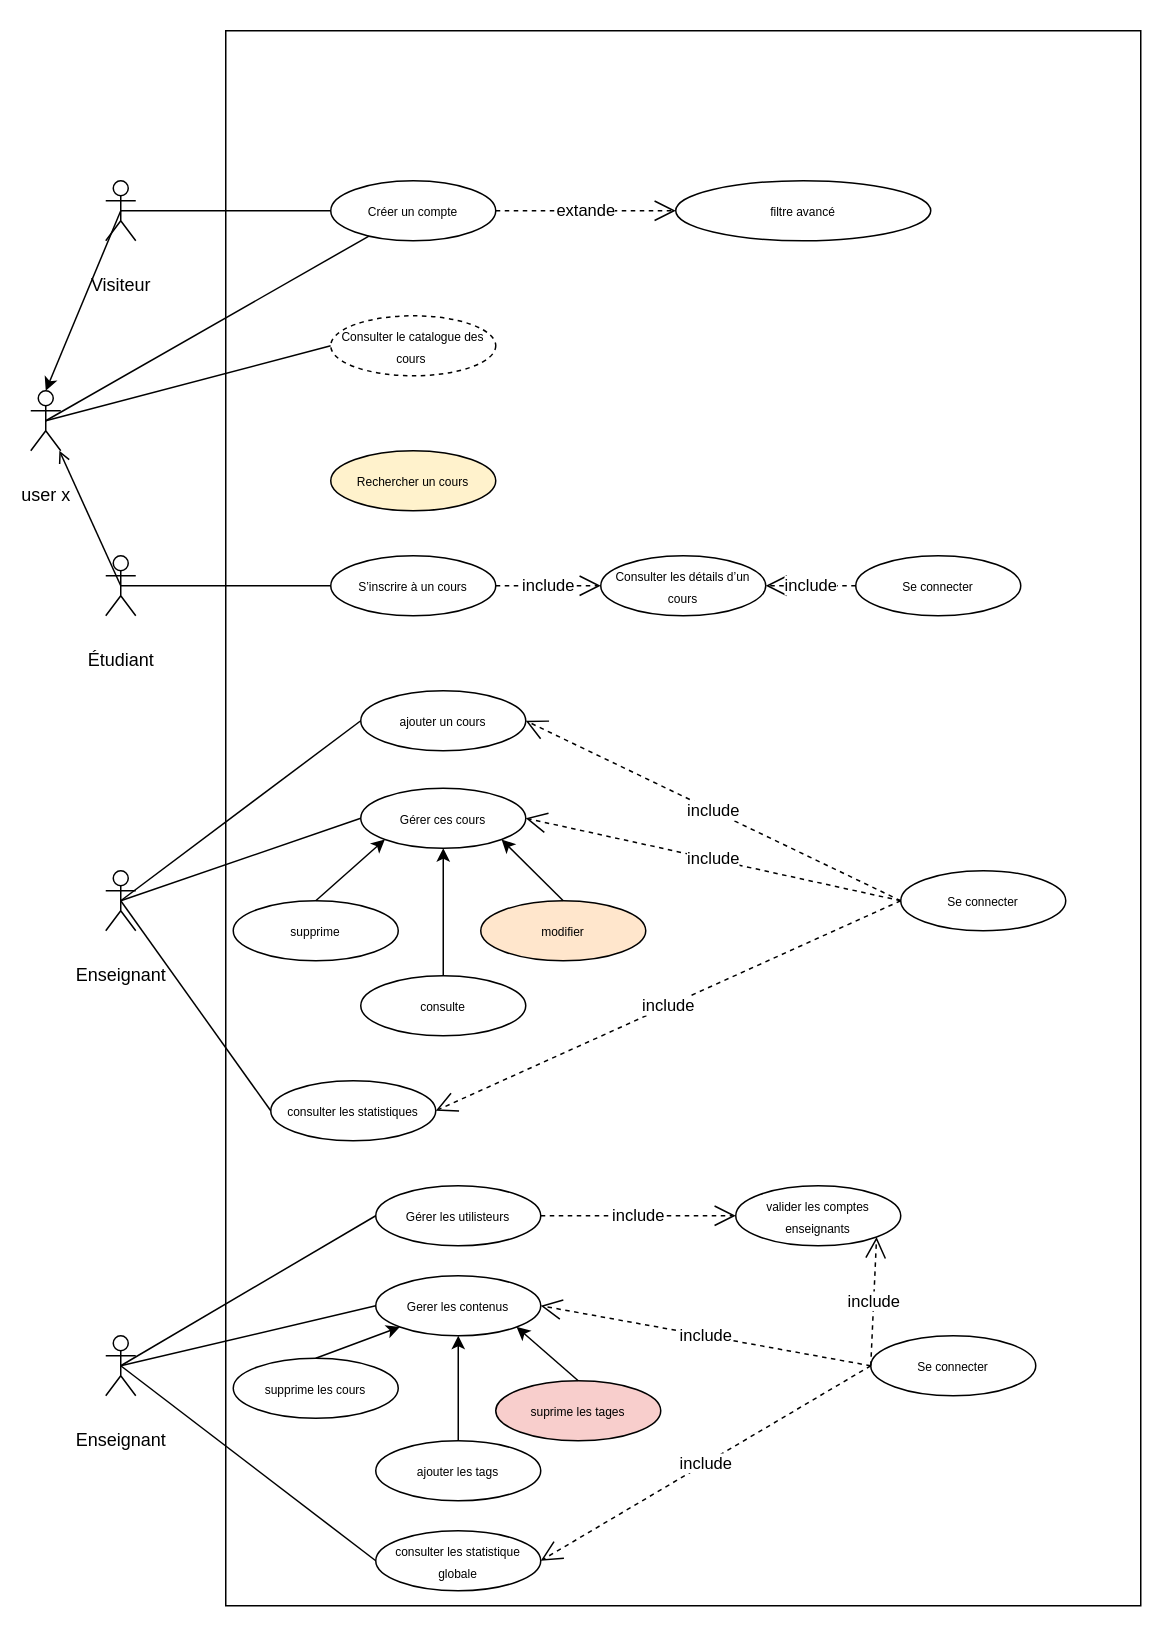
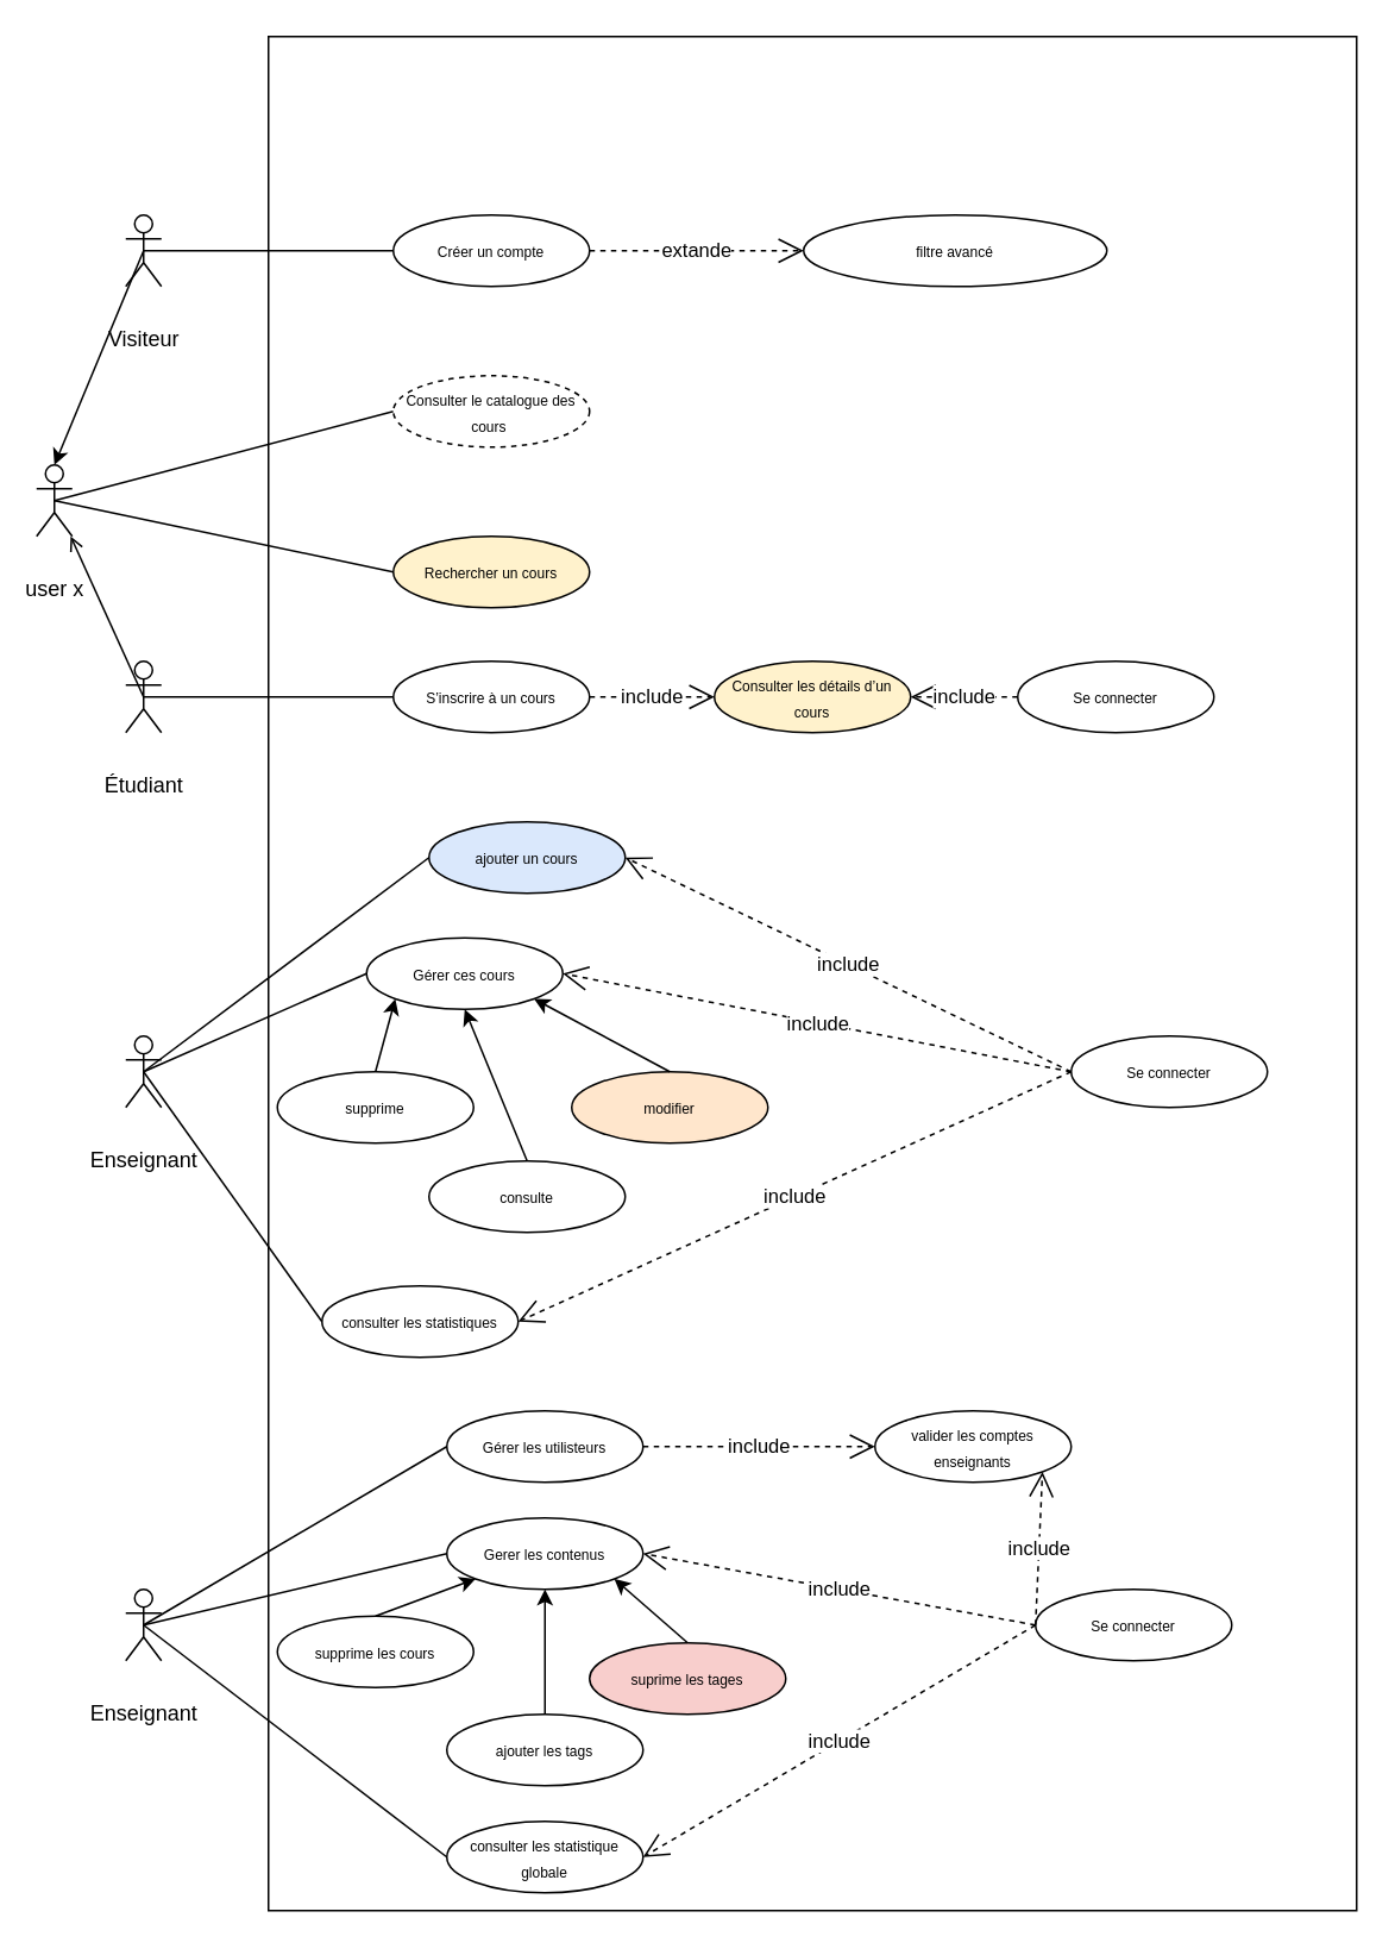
- <mxCell id="46" value="" style="endArrow=none;html=1;rounded=0;exitX=0.5;exitY=0.5;exitDx=0;exitDy=0;exitPerimeter=0;" edge="1" parent="1" source="43" target="5"><mxGeometry width="50" height="50" relative="1" as="geometry"><mxPoint x="0" y="290" as="sourcePoint" /><mxPoint x="230" y="240" as="targetPoint" /></mxGeometry></mxCell>
+ <mxCell id="46" value="" style="endArrow=none;html=1;rounded=0;exitX=0.5;exitY=0.5;exitDx=0;exitDy=0;exitPerimeter=0;entryX=0;entryY=0.5;entryDx=0;entryDy=0;" edge="1" parent="1" source="43" target="45"><mxGeometry width="50" height="50" relative="1" as="geometry"><mxPoint x="0" y="290" as="sourcePoint" /><mxPoint x="230" y="240" as="targetPoint" /></mxGeometry></mxCell>
- <mxCell id="8" value="&lt;p data-pm-slice=&quot;1 1 [&amp;quot;list&amp;quot;,{&amp;quot;spread&amp;quot;:false,&amp;quot;start&amp;quot;:622,&amp;quot;end&amp;quot;:1026},&amp;quot;regular_list_item&amp;quot;,{&amp;quot;start&amp;quot;:806,&amp;quot;end&amp;quot;:906}]&quot;&gt;&lt;font style=&quot;font-size: 8px;&quot;&gt;Consulter les détails d’un cours&lt;/font&gt;&lt;/p&gt;" style="ellipse;whiteSpace=wrap;html=1;" vertex="1" parent="1"><mxGeometry x="400" y="370" width="110" height="40" as="geometry" /></mxCell>
+ <mxCell id="8" value="&lt;p data-pm-slice=&quot;1 1 [&amp;quot;list&amp;quot;,{&amp;quot;spread&amp;quot;:false,&amp;quot;start&amp;quot;:622,&amp;quot;end&amp;quot;:1026},&amp;quot;regular_list_item&amp;quot;,{&amp;quot;start&amp;quot;:806,&amp;quot;end&amp;quot;:906}]&quot;&gt;&lt;font style=&quot;font-size: 8px;&quot;&gt;Consulter les détails d’un cours&lt;/font&gt;&lt;/p&gt;" style="ellipse;whiteSpace=wrap;html=1;fillColor=#fff2cc;" vertex="1" parent="1"><mxGeometry x="400" y="370" width="110" height="40" as="geometry" /></mxCell>
- <mxCell id="14" value="&lt;p data-pm-slice=&quot;1 1 [&amp;quot;list&amp;quot;,{&amp;quot;spread&amp;quot;:false,&amp;quot;start&amp;quot;:622,&amp;quot;end&amp;quot;:1026},&amp;quot;regular_list_item&amp;quot;,{&amp;quot;start&amp;quot;:745,&amp;quot;end&amp;quot;:805}]&quot;&gt;&lt;font style=&quot;font-size: 8px;&quot;&gt;ajouter un cours&lt;/font&gt;&lt;/p&gt;" style="ellipse;whiteSpace=wrap;html=1;" vertex="1" parent="1"><mxGeometry x="240" y="460" width="110" height="40" as="geometry" /></mxCell>
+ <mxCell id="14" value="&lt;p data-pm-slice=&quot;1 1 [&amp;quot;list&amp;quot;,{&amp;quot;spread&amp;quot;:false,&amp;quot;start&amp;quot;:622,&amp;quot;end&amp;quot;:1026},&amp;quot;regular_list_item&amp;quot;,{&amp;quot;start&amp;quot;:745,&amp;quot;end&amp;quot;:805}]&quot;&gt;&lt;font style=&quot;font-size: 8px;&quot;&gt;ajouter un cours&lt;/font&gt;&lt;/p&gt;" style="ellipse;whiteSpace=wrap;html=1;fillColor=#dae8fc;" vertex="1" parent="1"><mxGeometry x="240" y="460" width="110" height="40" as="geometry" /></mxCell>
- <mxCell id="15" value="&lt;p data-pm-slice=&quot;1 1 [&amp;quot;list&amp;quot;,{&amp;quot;spread&amp;quot;:false,&amp;quot;start&amp;quot;:622,&amp;quot;end&amp;quot;:1026},&amp;quot;regular_list_item&amp;quot;,{&amp;quot;start&amp;quot;:806,&amp;quot;end&amp;quot;:906}]&quot;&gt;&lt;font style=&quot;font-size: 8px;&quot;&gt;Gérer ces cours&lt;/font&gt;&lt;/p&gt;" style="ellipse;whiteSpace=wrap;html=1;" vertex="1" parent="1"><mxGeometry x="240" y="525" width="110" height="40" as="geometry" /></mxCell>
+ <mxCell id="15" value="&lt;p data-pm-slice=&quot;1 1 [&amp;quot;list&amp;quot;,{&amp;quot;spread&amp;quot;:false,&amp;quot;start&amp;quot;:622,&amp;quot;end&amp;quot;:1026},&amp;quot;regular_list_item&amp;quot;,{&amp;quot;start&amp;quot;:806,&amp;quot;end&amp;quot;:906}]&quot;&gt;&lt;font style=&quot;font-size: 8px;&quot;&gt;Gérer ces cours&lt;/font&gt;&lt;/p&gt;" style="ellipse;whiteSpace=wrap;html=1;" vertex="1" parent="1"><mxGeometry x="205" y="525" width="110" height="40" as="geometry" /></mxCell>
